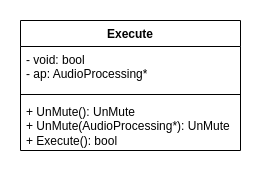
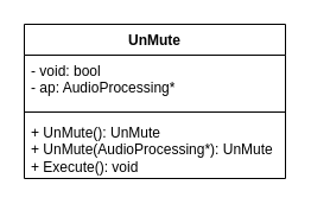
- <mxCell id="2" value="Execute" style="swimlane;fontStyle=1;align=center;verticalAlign=top;childLayout=stackLayout;horizontal=1;startSize=26;horizontalStack=0;resizeParent=1;resizeParentMax=0;resizeLast=0;collapsible=1;marginBottom=0;whiteSpace=wrap;html=1;" vertex="1" parent="1"><mxGeometry x="20" y="20" width="220" height="130" as="geometry" /></mxCell>
+ <mxCell id="2" value="UnMute" style="swimlane;fontStyle=1;align=center;verticalAlign=top;childLayout=stackLayout;horizontal=1;startSize=26;horizontalStack=0;resizeParent=1;resizeParentMax=0;resizeLast=0;collapsible=1;marginBottom=0;whiteSpace=wrap;html=1;" vertex="1" parent="1"><mxGeometry x="20" y="20" width="220" height="130" as="geometry" /></mxCell>
- <mxCell id="5" value="+ UnMute(): UnMute&lt;br&gt;+ UnMute(AudioProcessing*): UnMute&lt;br&gt;+ Execute(): bool" style="text;strokeColor=none;fillColor=none;align=left;verticalAlign=top;spacingLeft=4;spacingRight=4;overflow=hidden;rotatable=0;points=[[0,0.5],[1,0.5]];portConstraint=eastwest;whiteSpace=wrap;html=1;" vertex="1" parent="2"><mxGeometry y="78" width="220" height="52" as="geometry" /></mxCell>
+ <mxCell id="5" value="+ UnMute(): UnMute&lt;br&gt;+ UnMute(AudioProcessing*): UnMute&lt;br&gt;+ Execute(): void" style="text;strokeColor=none;fillColor=none;align=left;verticalAlign=top;spacingLeft=4;spacingRight=4;overflow=hidden;rotatable=0;points=[[0,0.5],[1,0.5]];portConstraint=eastwest;whiteSpace=wrap;html=1;" vertex="1" parent="2"><mxGeometry y="78" width="220" height="52" as="geometry" /></mxCell>
